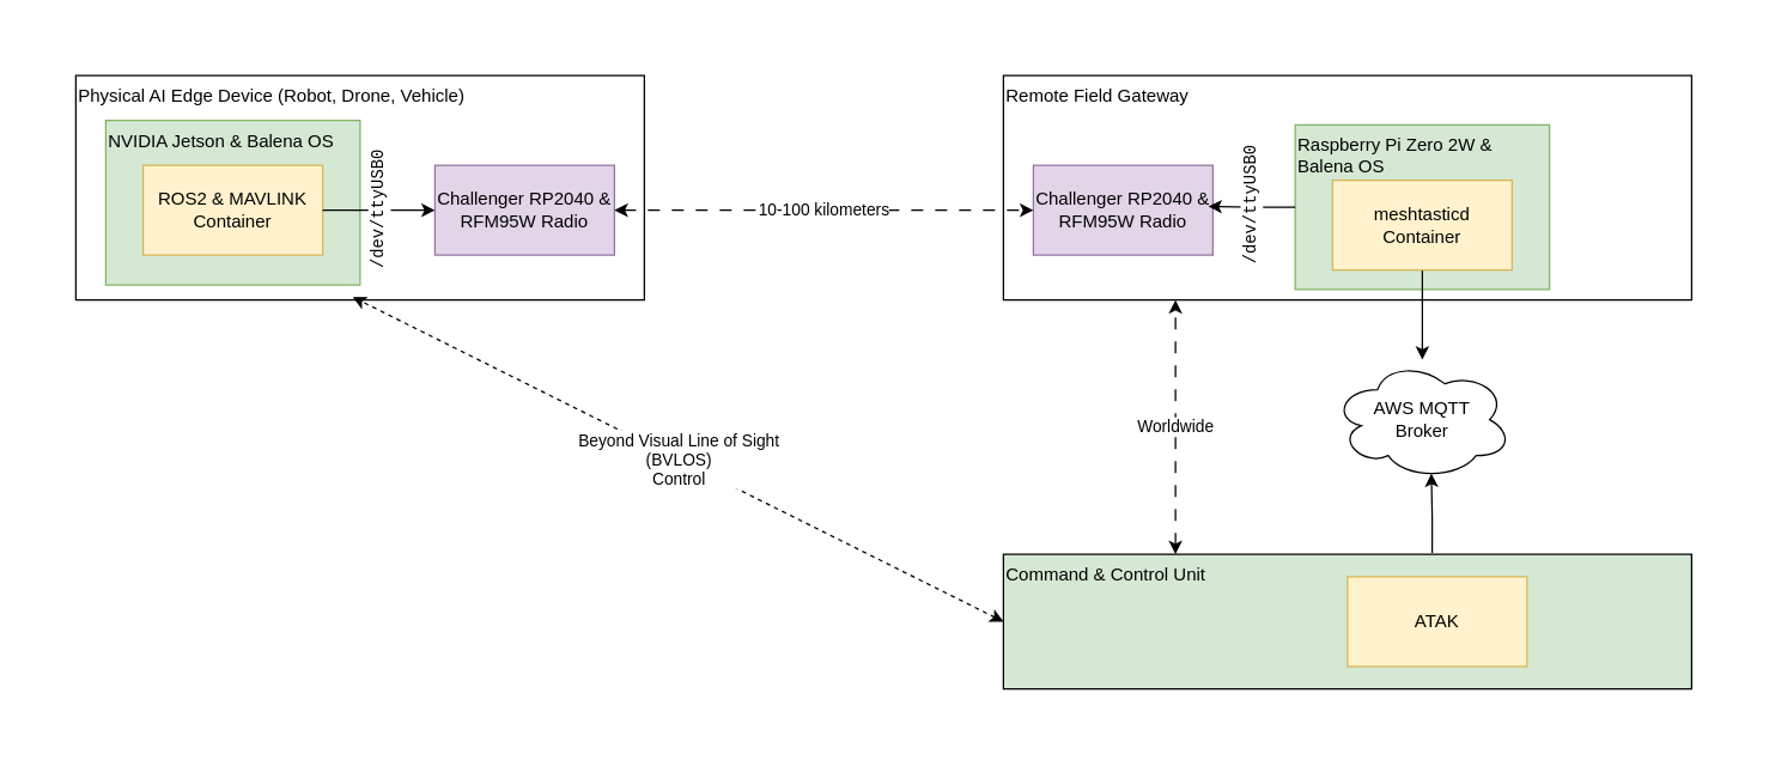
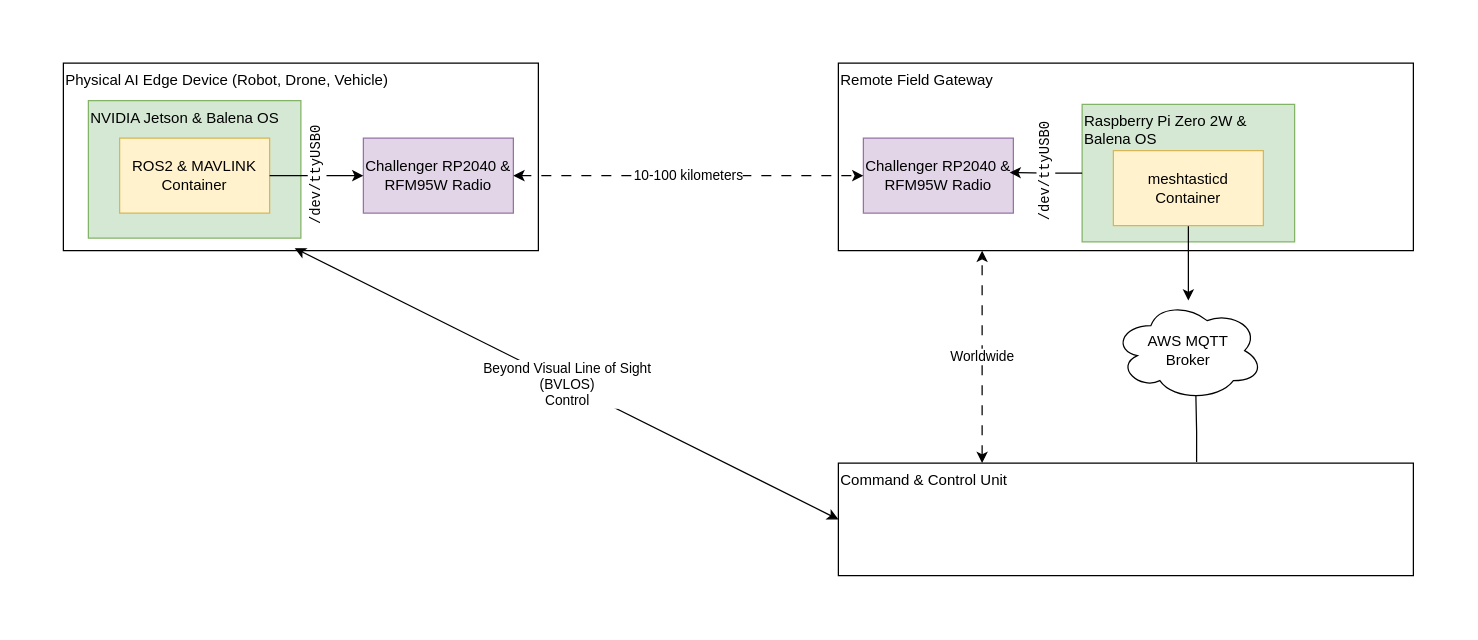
- <mxCell id="20" value="Beyond Visual Line of Sight&lt;br&gt;(BVLOS)&lt;br&gt;Control" style="endArrow=classic;startArrow=classic;html=1;rounded=0;entryX=0.487;entryY=0.987;entryDx=0;entryDy=0;entryPerimeter=0;exitX=0;exitY=0.5;exitDx=0;exitDy=0;dashed=1;" edge="1" parent="1" source="4" target="3"><mxGeometry width="50" height="50" relative="1" as="geometry"><mxPoint x="430" y="280" as="sourcePoint" /><mxPoint x="480" y="230" as="targetPoint" /></mxGeometry></mxCell>
+ <mxCell id="20" value="Beyond Visual Line of Sight&lt;br&gt;(BVLOS)&lt;br&gt;Control" style="endArrow=classic;startArrow=classic;html=1;rounded=0;entryX=0.487;entryY=0.987;entryDx=0;entryDy=0;entryPerimeter=0;exitX=0;exitY=0.5;exitDx=0;exitDy=0;dashed=0;" edge="1" parent="1" source="4" target="3"><mxGeometry width="50" height="50" relative="1" as="geometry"><mxPoint x="430" y="280" as="sourcePoint" /><mxPoint x="480" y="230" as="targetPoint" /></mxGeometry></mxCell>
- <mxCell id="17" style="edgeStyle=orthogonalEdgeStyle;rounded=0;orthogonalLoop=1;jettySize=auto;html=1;entryX=0.55;entryY=0.95;entryDx=0;entryDy=0;entryPerimeter=0;exitX=0.623;exitY=-0.009;exitDx=0;exitDy=0;exitPerimeter=0;" edge="1" parent="1" source="4" target="16"><mxGeometry relative="1" as="geometry" /></mxCell>
+ <mxCell id="17" style="edgeStyle=orthogonalEdgeStyle;rounded=0;orthogonalLoop=1;jettySize=auto;html=1;entryX=0.55;entryY=0.95;entryDx=0;entryDy=0;entryPerimeter=0;exitX=0.623;exitY=-0.009;exitDx=0;exitDy=0;exitPerimeter=0;endArrow=none;" edge="1" parent="1" source="4" target="16"><mxGeometry relative="1" as="geometry" /></mxCell>
- <mxCell id="4" value="Command &amp;amp; Control Unit" style="rounded=0;whiteSpace=wrap;html=1;verticalAlign=top;align=left;fillColor=#d5e8d4;" vertex="1" parent="1"><mxGeometry x="670" y="370" width="460" height="90" as="geometry" /></mxCell>
+ <mxCell id="4" value="Command &amp;amp; Control Unit" style="rounded=0;whiteSpace=wrap;html=1;verticalAlign=top;align=left;" vertex="1" parent="1"><mxGeometry x="670" y="370" width="460" height="90" as="geometry" /></mxCell>
- <mxCell id="18" value="ATAK" style="rounded=0;whiteSpace=wrap;html=1;fillColor=#fff2cc;strokeColor=#d6b656;" vertex="1" parent="1"><mxGeometry x="900" y="385" width="120" height="60" as="geometry" /></mxCell>
